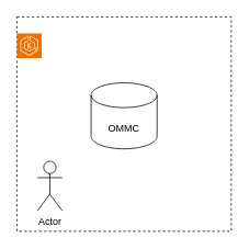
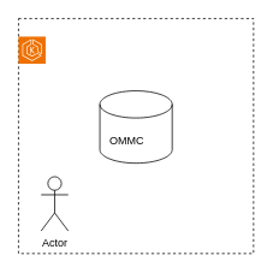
- <mxCell id="5" value="OMMC" style="text;html=1;align=center;verticalAlign=middle;whiteSpace=wrap;rounded=0;" parent="1" vertex="1"><mxGeometry x="120" y="140" width="60" height="30" as="geometry" /></mxCell>
+ <mxCell id="5" value="OMMC" style="text;html=1;align=center;verticalAlign=middle;whiteSpace=wrap;rounded=0;" parent="1" vertex="1"><mxGeometry x="110" y="140" width="60" height="30" as="geometry" /></mxCell>
